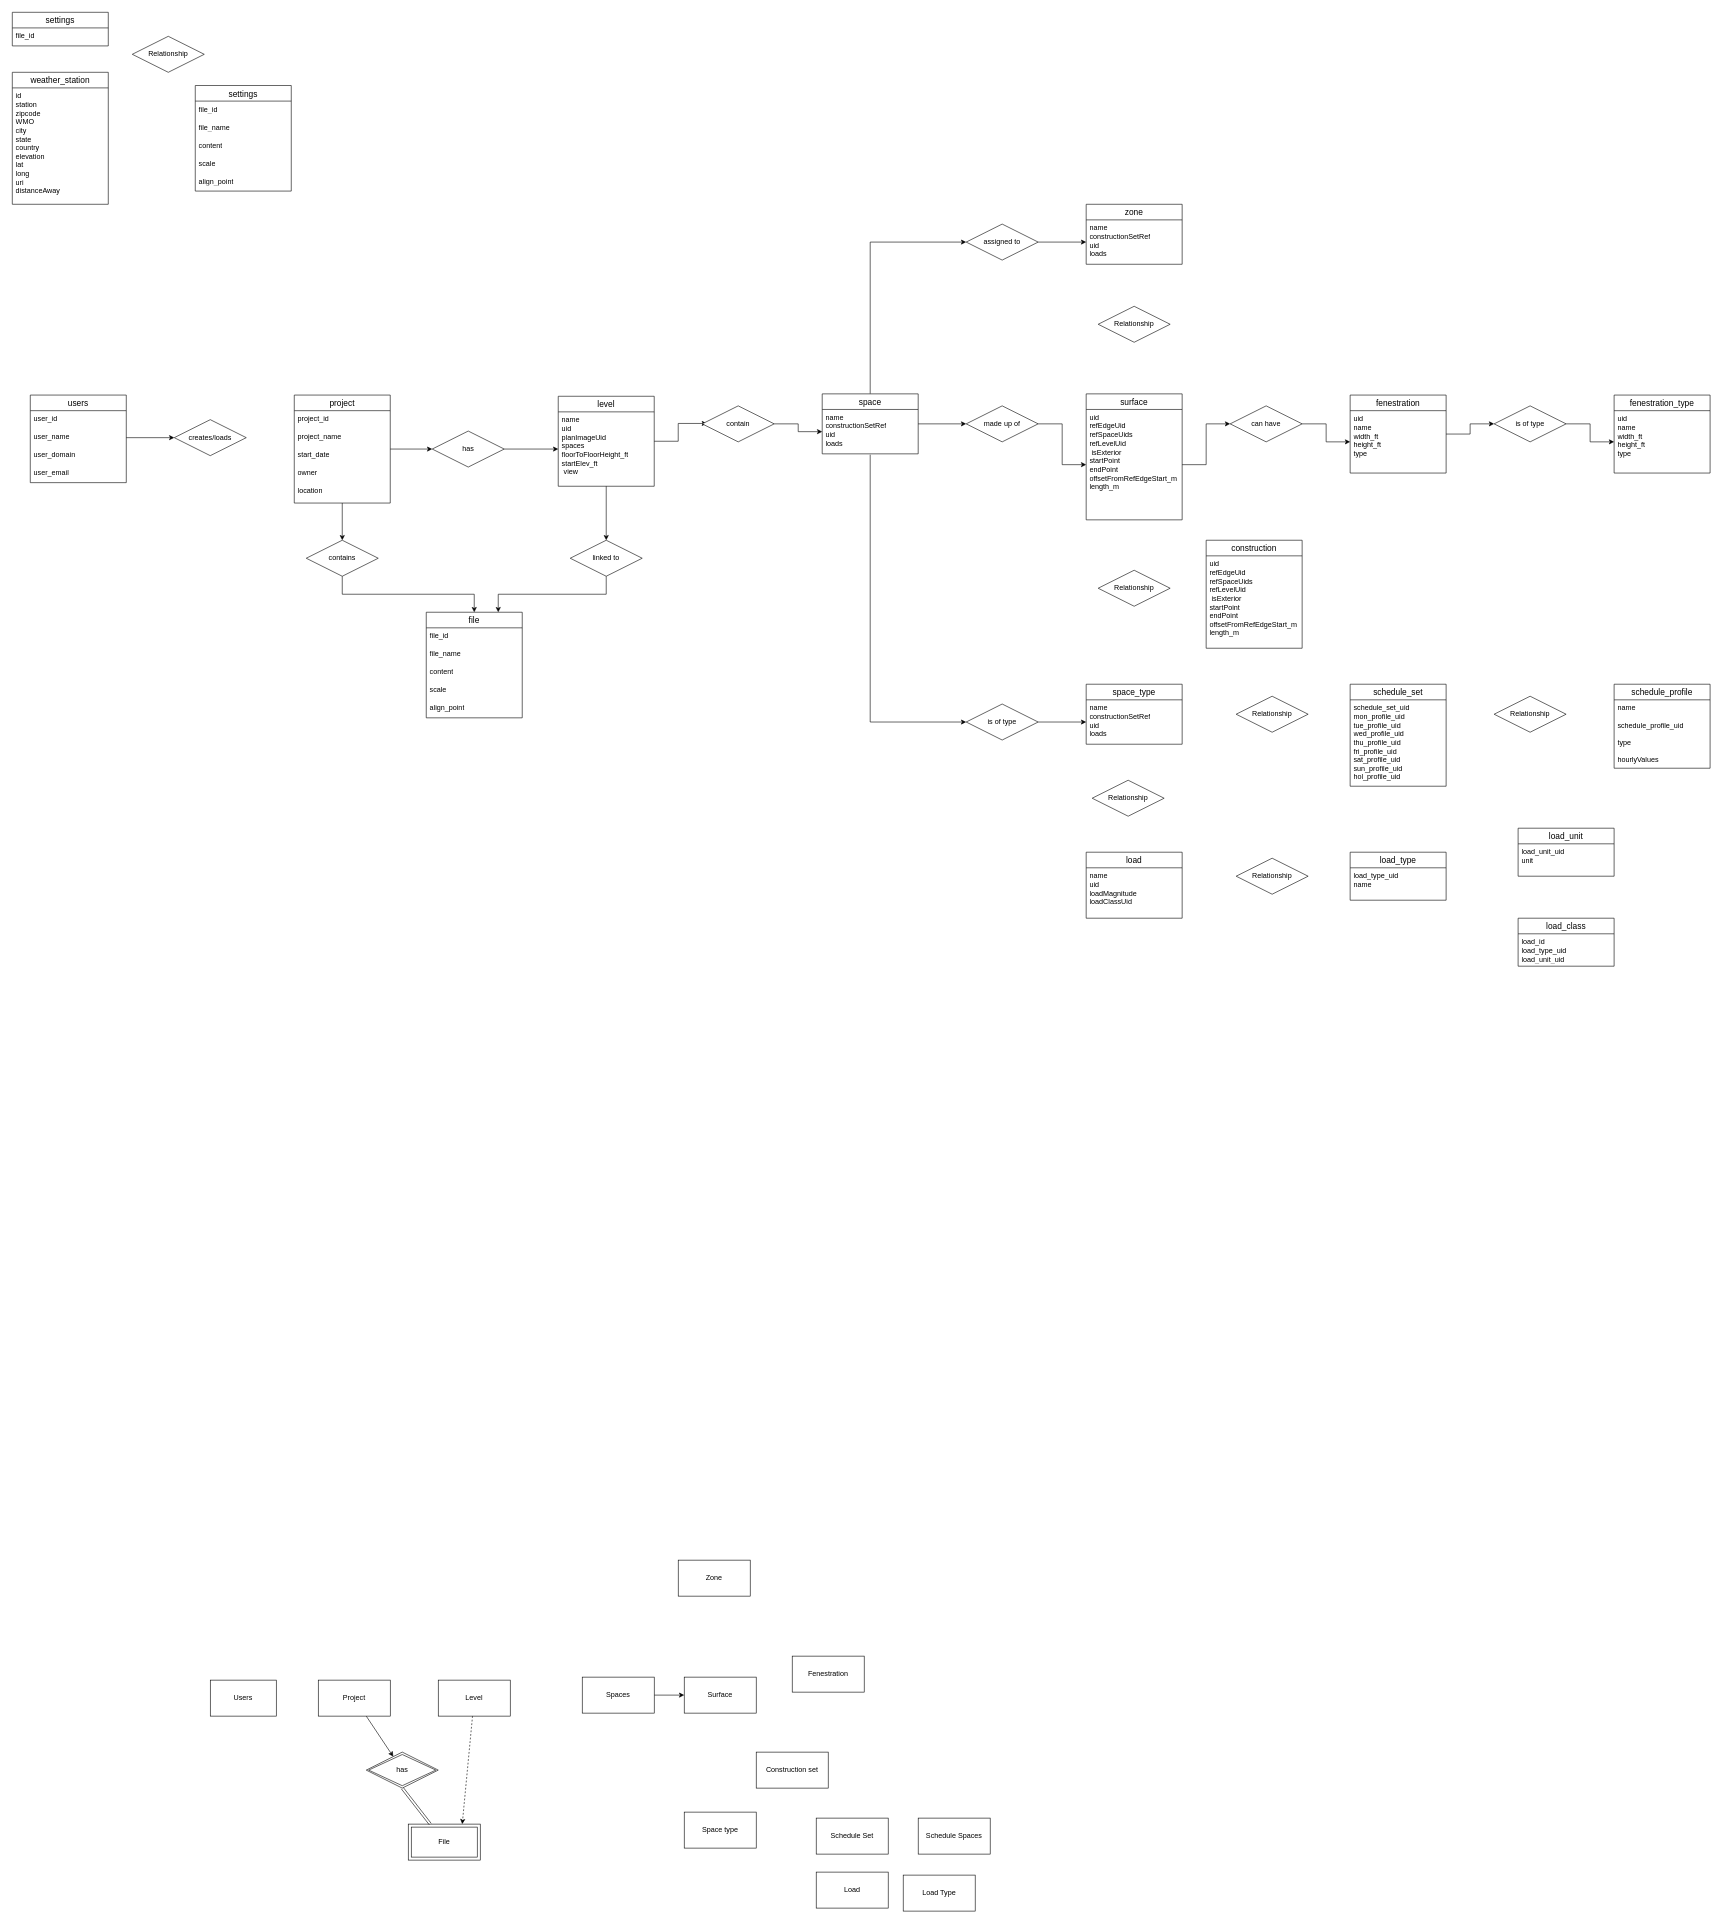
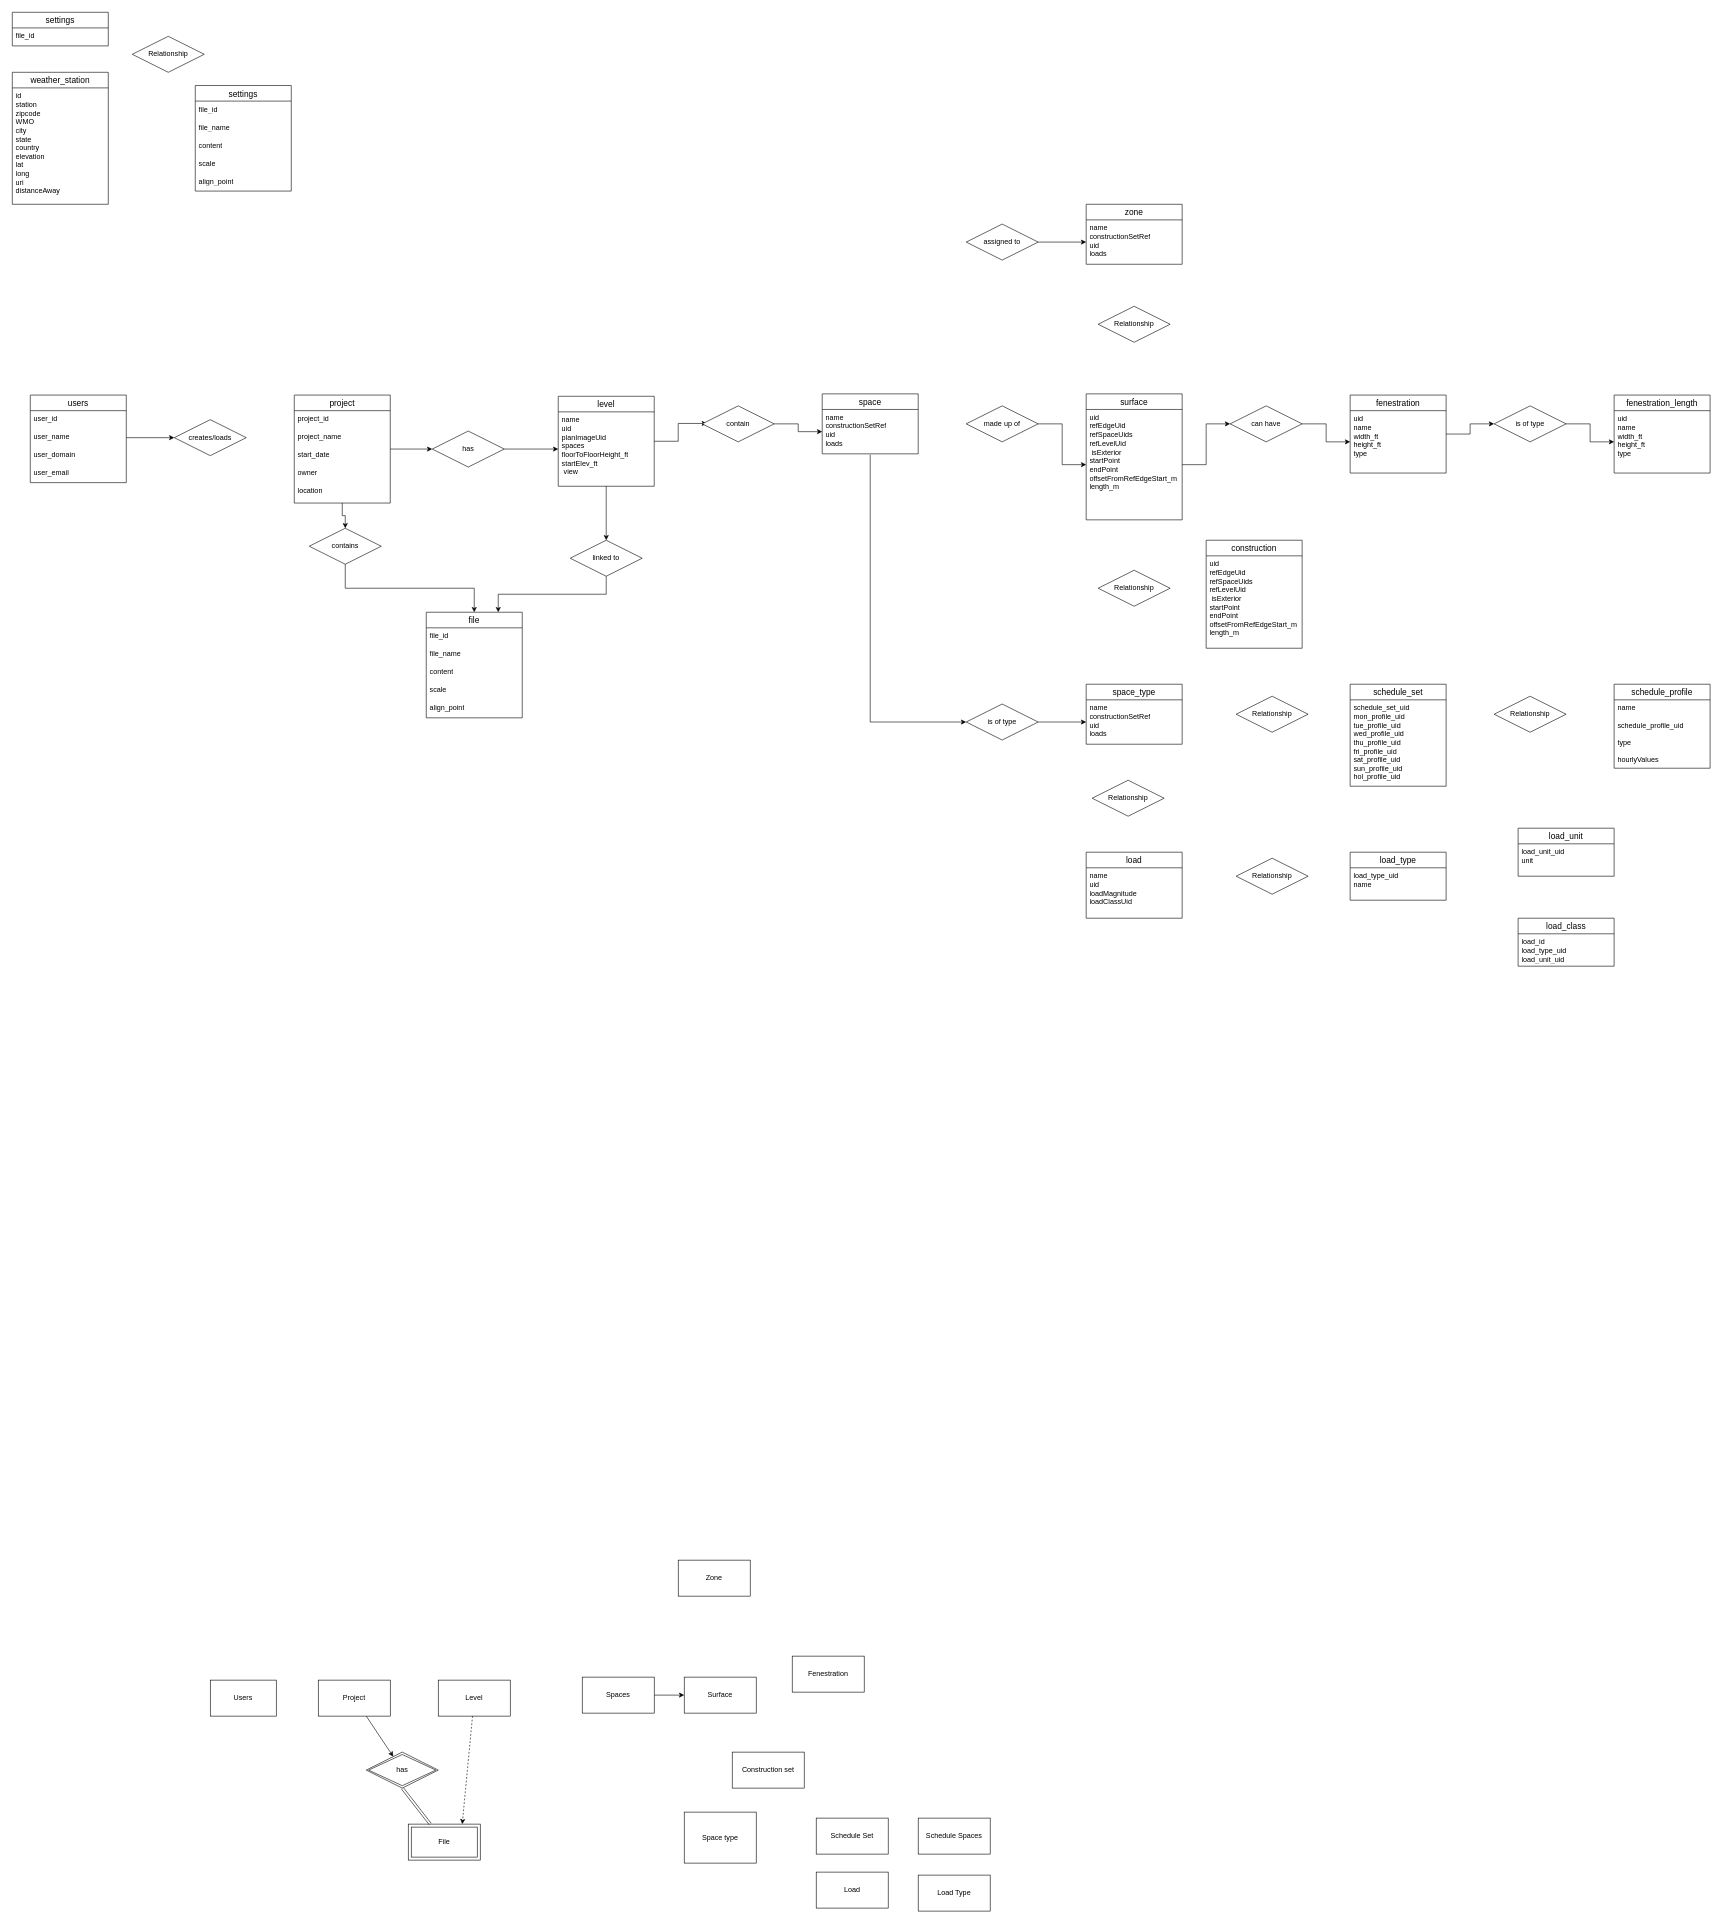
- <mxCell id="49" style="edgeStyle=orthogonalEdgeStyle;rounded=0;orthogonalLoop=1;jettySize=auto;html=1;exitX=0.5;exitY=0;exitDx=0;exitDy=0;" parent="1" source="50" target="109" edge="1"><mxGeometry relative="1" as="geometry"><Array as="points"><mxPoint x="1450" y="403" /></Array></mxGeometry></mxCell>
- <mxCell id="52" value="fenestration_type" style="swimlane;fontStyle=0;childLayout=stackLayout;horizontal=1;startSize=26;horizontalStack=0;resizeParent=1;resizeParentMax=0;resizeLast=0;collapsible=1;marginBottom=0;align=center;fontSize=14;" parent="1" vertex="1"><mxGeometry x="2690" y="658" width="160" height="130" as="geometry" /></mxCell>
+ <mxCell id="52" value="fenestration_length" style="swimlane;fontStyle=0;childLayout=stackLayout;horizontal=1;startSize=26;horizontalStack=0;resizeParent=1;resizeParentMax=0;resizeLast=0;collapsible=1;marginBottom=0;align=center;fontSize=14;" parent="1" vertex="1"><mxGeometry x="2690" y="658" width="160" height="130" as="geometry" /></mxCell>
- <mxCell id="47" style="edgeStyle=orthogonalEdgeStyle;rounded=0;orthogonalLoop=1;jettySize=auto;html=1;" parent="1" source="50" target="93" edge="1"><mxGeometry relative="1" as="geometry" /></mxCell>
- <mxCell id="85" value="contains" style="shape=rhombus;perimeter=rhombusPerimeter;whiteSpace=wrap;html=1;align=center;" parent="1" vertex="1"><mxGeometry x="510" y="900" width="120" height="60" as="geometry" /></mxCell>
+ <mxCell id="85" value="contains" style="shape=rhombus;perimeter=rhombusPerimeter;whiteSpace=wrap;html=1;align=center;" parent="1" vertex="1"><mxGeometry x="515" y="880" width="120" height="60" as="geometry" /></mxCell>
- <mxCell id="71" value="Construction set" style="rounded=0;whiteSpace=wrap;html=1;" parent="1" vertex="1"><mxGeometry x="1260" y="2920" width="120" height="60" as="geometry" /></mxCell>
+ <mxCell id="71" value="Construction set" style="rounded=0;whiteSpace=wrap;html=1;" parent="1" vertex="1"><mxGeometry x="1220" y="2920" width="120" height="60" as="geometry" /></mxCell>
- <mxCell id="64" value="Space type" style="rounded=0;whiteSpace=wrap;html=1;" parent="1" vertex="1"><mxGeometry x="1140" y="3020" width="120" height="60" as="geometry" /></mxCell>
+ <mxCell id="64" value="Space type" style="rounded=0;whiteSpace=wrap;html=1;" parent="1" vertex="1"><mxGeometry x="1140" y="3020" width="120" height="85" as="geometry" /></mxCell>
- <mxCell id="73" value="Load Type" style="rounded=0;whiteSpace=wrap;html=1;" parent="1" vertex="1"><mxGeometry x="1505" y="3125" width="120" height="60" as="geometry" /></mxCell>
+ <mxCell id="73" value="Load Type" style="rounded=0;whiteSpace=wrap;html=1;" parent="1" vertex="1"><mxGeometry x="1530" y="3125" width="120" height="60" as="geometry" /></mxCell>
